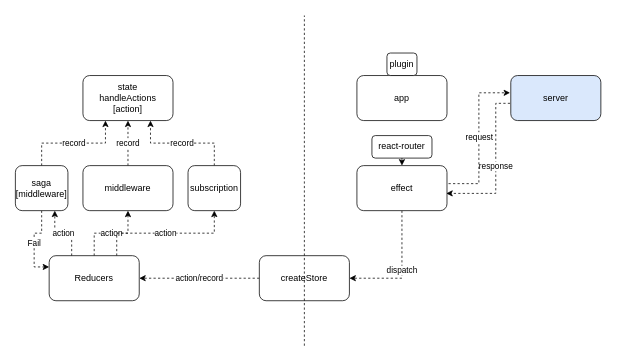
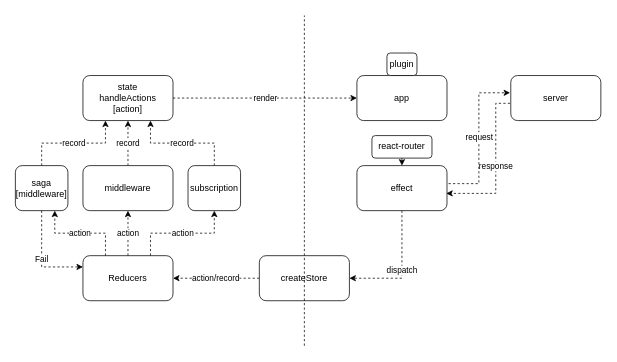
+ <mxCell id="4" value="render" style="edgeStyle=orthogonalEdgeStyle;rounded=0;orthogonalLoop=1;jettySize=auto;html=1;exitX=1;exitY=0.5;exitDx=0;exitDy=0;entryX=0;entryY=0.5;entryDx=0;entryDy=0;dashed=1;strokeColor=#000000;fontColor=#000000;" parent="1" source="5" target="12" edge="1"><mxGeometry relative="1" as="geometry" /></mxCell>
- <mxCell id="24" value="server" style="rounded=1;whiteSpace=wrap;html=1;fillColor=#dae8fc;" parent="1" vertex="1"><mxGeometry x="680" y="100" width="120" height="60" as="geometry" /></mxCell>
+ <mxCell id="24" value="server" style="rounded=1;whiteSpace=wrap;html=1;" parent="1" vertex="1"><mxGeometry x="680" y="100" width="120" height="60" as="geometry" /></mxCell>
- <mxCell id="9" value="Reducers" style="rounded=1;whiteSpace=wrap;html=1;fontColor=#000000;" parent="1" vertex="1"><mxGeometry x="65" y="340" width="120" height="60" as="geometry" /></mxCell>
+ <mxCell id="9" value="Reducers" style="rounded=1;whiteSpace=wrap;html=1;fontColor=#000000;" parent="1" vertex="1"><mxGeometry x="110" y="340" width="120" height="60" as="geometry" /></mxCell>
